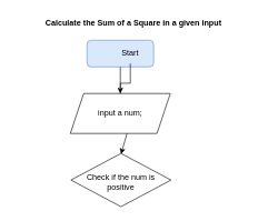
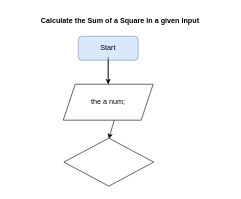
- <mxCell id="5" value="Start" style="text;html=1;strokeColor=none;fillColor=none;align=center;verticalAlign=middle;whiteSpace=wrap;rounded=0;" vertex="1" parent="1"><mxGeometry x="165" y="65" width="60" height="30" as="geometry" /></mxCell>
+ <mxCell id="5" value="Start" style="text;html=1;strokeColor=none;fillColor=none;align=center;verticalAlign=middle;whiteSpace=wrap;rounded=0;" vertex="1" parent="1"><mxGeometry x="150" y="65" width="60" height="30" as="geometry" /></mxCell>
- <mxCell id="8" value="input a num;" style="text;html=1;strokeColor=none;fillColor=none;align=center;verticalAlign=middle;whiteSpace=wrap;rounded=0;" vertex="1" parent="1"><mxGeometry x="130" y="154" width="100" height="30" as="geometry" /></mxCell>
+ <mxCell id="8" value="the a num;" style="text;html=1;strokeColor=none;fillColor=none;align=center;verticalAlign=middle;whiteSpace=wrap;rounded=0;" vertex="1" parent="1"><mxGeometry x="130" y="154" width="100" height="30" as="geometry" /></mxCell>
- <mxCell id="11" value="Check if the num is positive" style="text;html=1;strokeColor=none;fillColor=none;align=center;verticalAlign=middle;whiteSpace=wrap;rounded=0;" vertex="1" parent="1"><mxGeometry x="121" y="259" width="120" height="30" as="geometry" /></mxCell>
